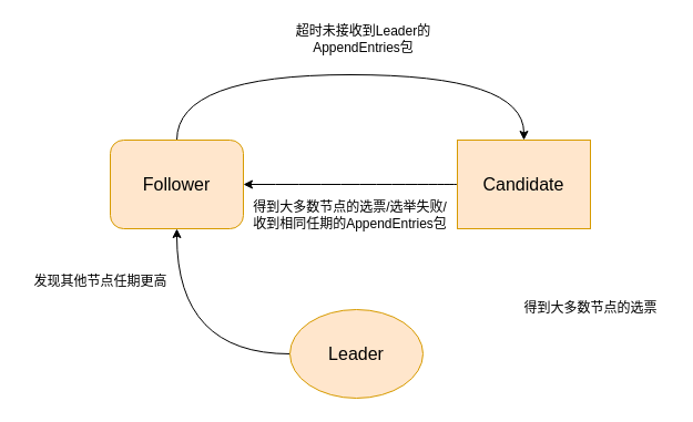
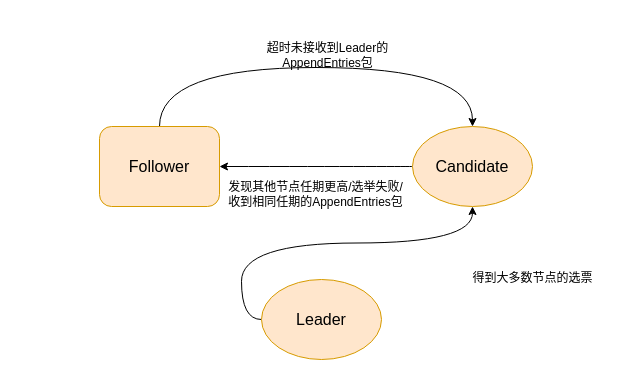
- <mxCell id="8" value="超时未接收到Leader的AppendEntries包" style="text;html=1;strokeColor=none;fillColor=none;align=center;verticalAlign=middle;whiteSpace=wrap;rounded=0;" parent="1" vertex="1"><mxGeometry x="257" y="20" width="141" height="30" as="geometry" /></mxCell>
+ <mxCell id="8" value="超时未接收到Leader的AppendEntries包" style="text;html=1;strokeColor=none;fillColor=none;align=center;verticalAlign=middle;whiteSpace=wrap;rounded=0;" parent="1" vertex="1"><mxGeometry x="257" y="40" width="141" height="30" as="geometry" /></mxCell>
- <mxCell id="5" value="Candidate" style="fillColor=#ffe6cc;strokeColor=#d79b00;fontColor=default;whiteSpace=wrap;fontSize=16;rounded=0;" parent="1" vertex="1"><mxGeometry x="412" y="126" width="120" height="80" as="geometry" /></mxCell>
+ <mxCell id="5" value="Candidate" style="ellipse;fillColor=#ffe6cc;strokeColor=#d79b00;fontColor=default;whiteSpace=wrap;fontSize=16;" parent="1" vertex="1"><mxGeometry x="412" y="126" width="120" height="80" as="geometry" /></mxCell>
- <mxCell id="9" value="得到大多数节点的选票/选举失败/收到相同任期的AppendEntries包" style="text;html=1;strokeColor=none;fillColor=none;align=center;verticalAlign=middle;whiteSpace=wrap;rounded=0;" parent="1" vertex="1"><mxGeometry x="222" y="179" width="187" height="30" as="geometry" /></mxCell>
+ <mxCell id="9" value="发现其他节点任期更高/选举失败/收到相同任期的AppendEntries包" style="text;html=1;strokeColor=none;fillColor=none;align=center;verticalAlign=middle;whiteSpace=wrap;rounded=0;" parent="1" vertex="1"><mxGeometry x="222" y="179" width="187" height="30" as="geometry" /></mxCell>
- <mxCell id="10" value="发现其他节点任期更高" style="text;html=1;strokeColor=none;fillColor=none;align=center;verticalAlign=middle;whiteSpace=wrap;rounded=0;" parent="1" vertex="1"><mxGeometry x="20" y="239" width="141" height="30" as="geometry" /></mxCell>
- <mxCell id="6" style="edgeStyle=orthogonalEdgeStyle;curved=1;rounded=0;orthogonalLoop=1;jettySize=auto;html=1;exitX=0;exitY=0.5;exitDx=0;exitDy=0;entryX=0.5;entryY=1;entryDx=0;entryDy=0;" parent="1" source="7" target="3" edge="1"><mxGeometry relative="1" as="geometry" /></mxCell>
+ <mxCell id="6" style="edgeStyle=orthogonalEdgeStyle;curved=1;rounded=0;orthogonalLoop=1;jettySize=auto;html=1;exitX=0;exitY=0.5;exitDx=0;exitDy=0;" parent="1" source="7" target="5" edge="1"><mxGeometry relative="1" as="geometry" /></mxCell>
